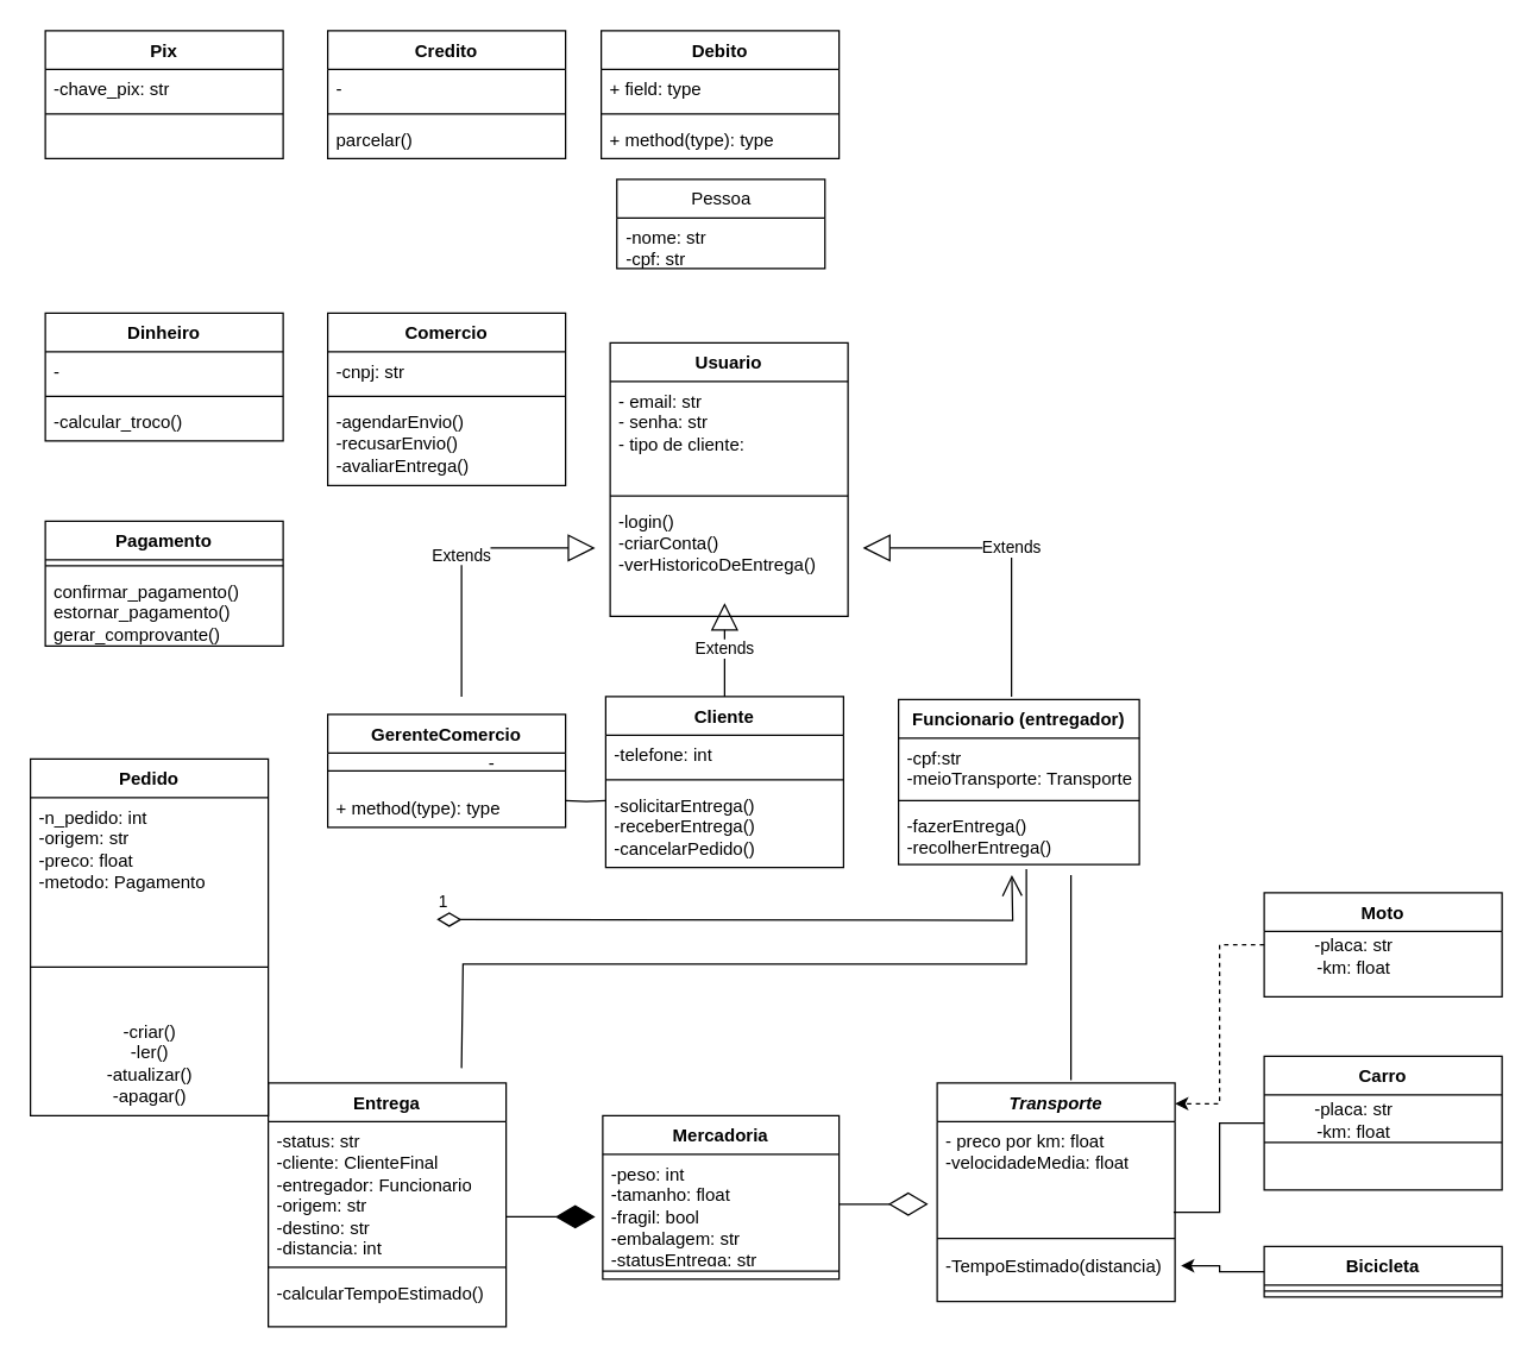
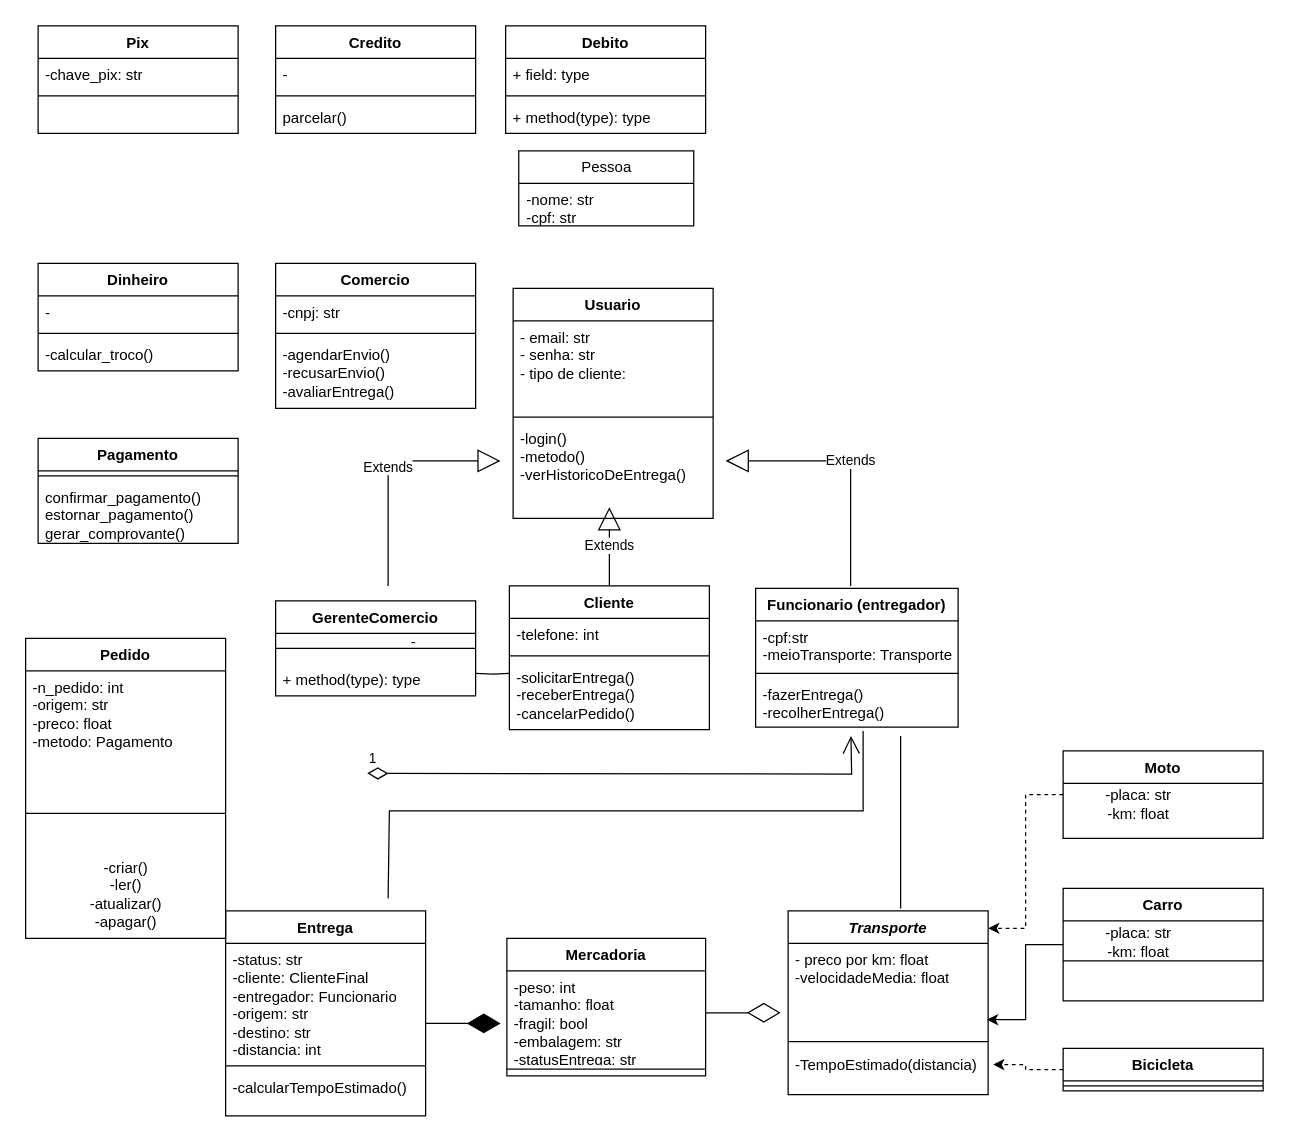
- <mxCell id="5" value="-login()&lt;div&gt;-criarConta()&lt;/div&gt;&lt;div&gt;-verHistoricoDeEntrega()&lt;/div&gt;" style="text;strokeColor=none;fillColor=none;align=left;verticalAlign=top;spacingLeft=4;spacingRight=4;overflow=hidden;rotatable=0;points=[[0,0.5],[1,0.5]];portConstraint=eastwest;whiteSpace=wrap;html=1;" vertex="1" parent="2"><mxGeometry y="107" width="160" height="77" as="geometry" /></mxCell>
+ <mxCell id="5" value="-login()&lt;div&gt;-metodo()&lt;/div&gt;&lt;div&gt;-verHistoricoDeEntrega()&lt;/div&gt;" style="text;strokeColor=none;fillColor=none;align=left;verticalAlign=top;spacingLeft=4;spacingRight=4;overflow=hidden;rotatable=0;points=[[0,0.5],[1,0.5]];portConstraint=eastwest;whiteSpace=wrap;html=1;" vertex="1" parent="2"><mxGeometry y="107" width="160" height="77" as="geometry" /></mxCell>
- <mxCell id="44" style="edgeStyle=orthogonalEdgeStyle;rounded=0;orthogonalLoop=1;jettySize=auto;html=1;entryX=0.994;entryY=0.836;entryDx=0;entryDy=0;entryPerimeter=0;endArrow=none;" edge="1" parent="1" source="39" target="24"><mxGeometry relative="1" as="geometry" /></mxCell>
+ <mxCell id="44" style="edgeStyle=orthogonalEdgeStyle;rounded=0;orthogonalLoop=1;jettySize=auto;html=1;entryX=0.994;entryY=0.836;entryDx=0;entryDy=0;entryPerimeter=0;" edge="1" parent="1" source="39" target="24"><mxGeometry relative="1" as="geometry" /></mxCell>
- <mxCell id="45" style="edgeStyle=orthogonalEdgeStyle;rounded=0;orthogonalLoop=1;jettySize=auto;html=1;entryX=1.025;entryY=0.351;entryDx=0;entryDy=0;entryPerimeter=0;" edge="1" parent="1" source="41" target="26"><mxGeometry relative="1" as="geometry" /></mxCell>
+ <mxCell id="45" style="edgeStyle=orthogonalEdgeStyle;rounded=0;orthogonalLoop=1;jettySize=auto;html=1;entryX=1.025;entryY=0.351;entryDx=0;entryDy=0;entryPerimeter=0;dashed=1;" edge="1" parent="1" source="41" target="26"><mxGeometry relative="1" as="geometry" /></mxCell>
